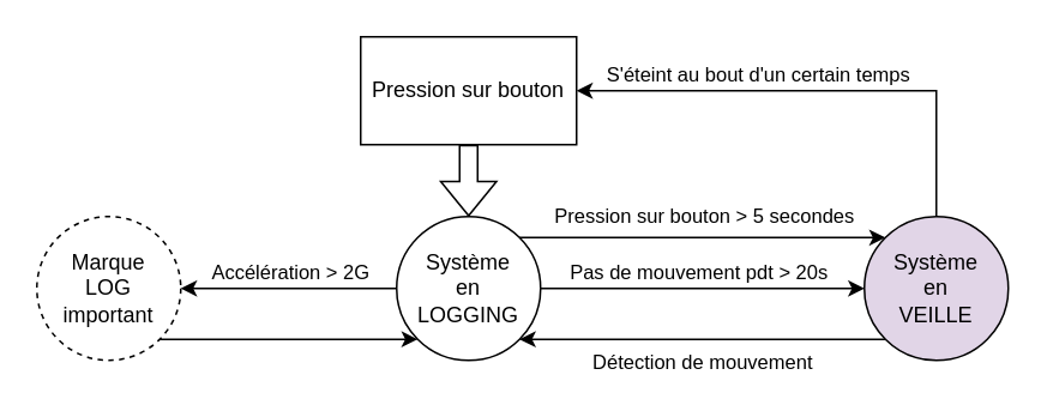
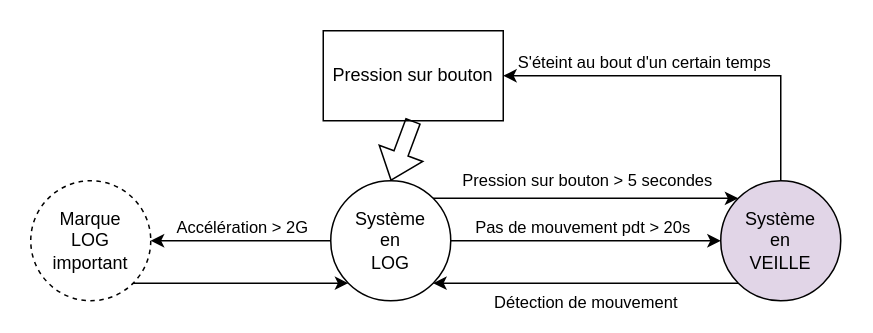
- <mxCell id="14" value="Pression sur bouton" style="rounded=0;whiteSpace=wrap;html=1;" vertex="1" parent="1"><mxGeometry x="200" y="20" width="120" height="60" as="geometry" /></mxCell>
+ <mxCell id="14" value="Pression sur bouton" style="rounded=0;whiteSpace=wrap;html=1;" vertex="1" parent="1"><mxGeometry x="215" y="20" width="120" height="60" as="geometry" /></mxCell>
- <mxCell id="8" value="Système&lt;br&gt;en&lt;br&gt;LOGGING" style="ellipse;whiteSpace=wrap;html=1;aspect=fixed;" vertex="1" parent="1"><mxGeometry x="220" y="120" width="80" height="80" as="geometry" /></mxCell>
+ <mxCell id="8" value="Système&lt;br&gt;en&lt;br&gt;LOG" style="ellipse;whiteSpace=wrap;html=1;aspect=fixed;" vertex="1" parent="1"><mxGeometry x="220" y="120" width="80" height="80" as="geometry" /></mxCell>
